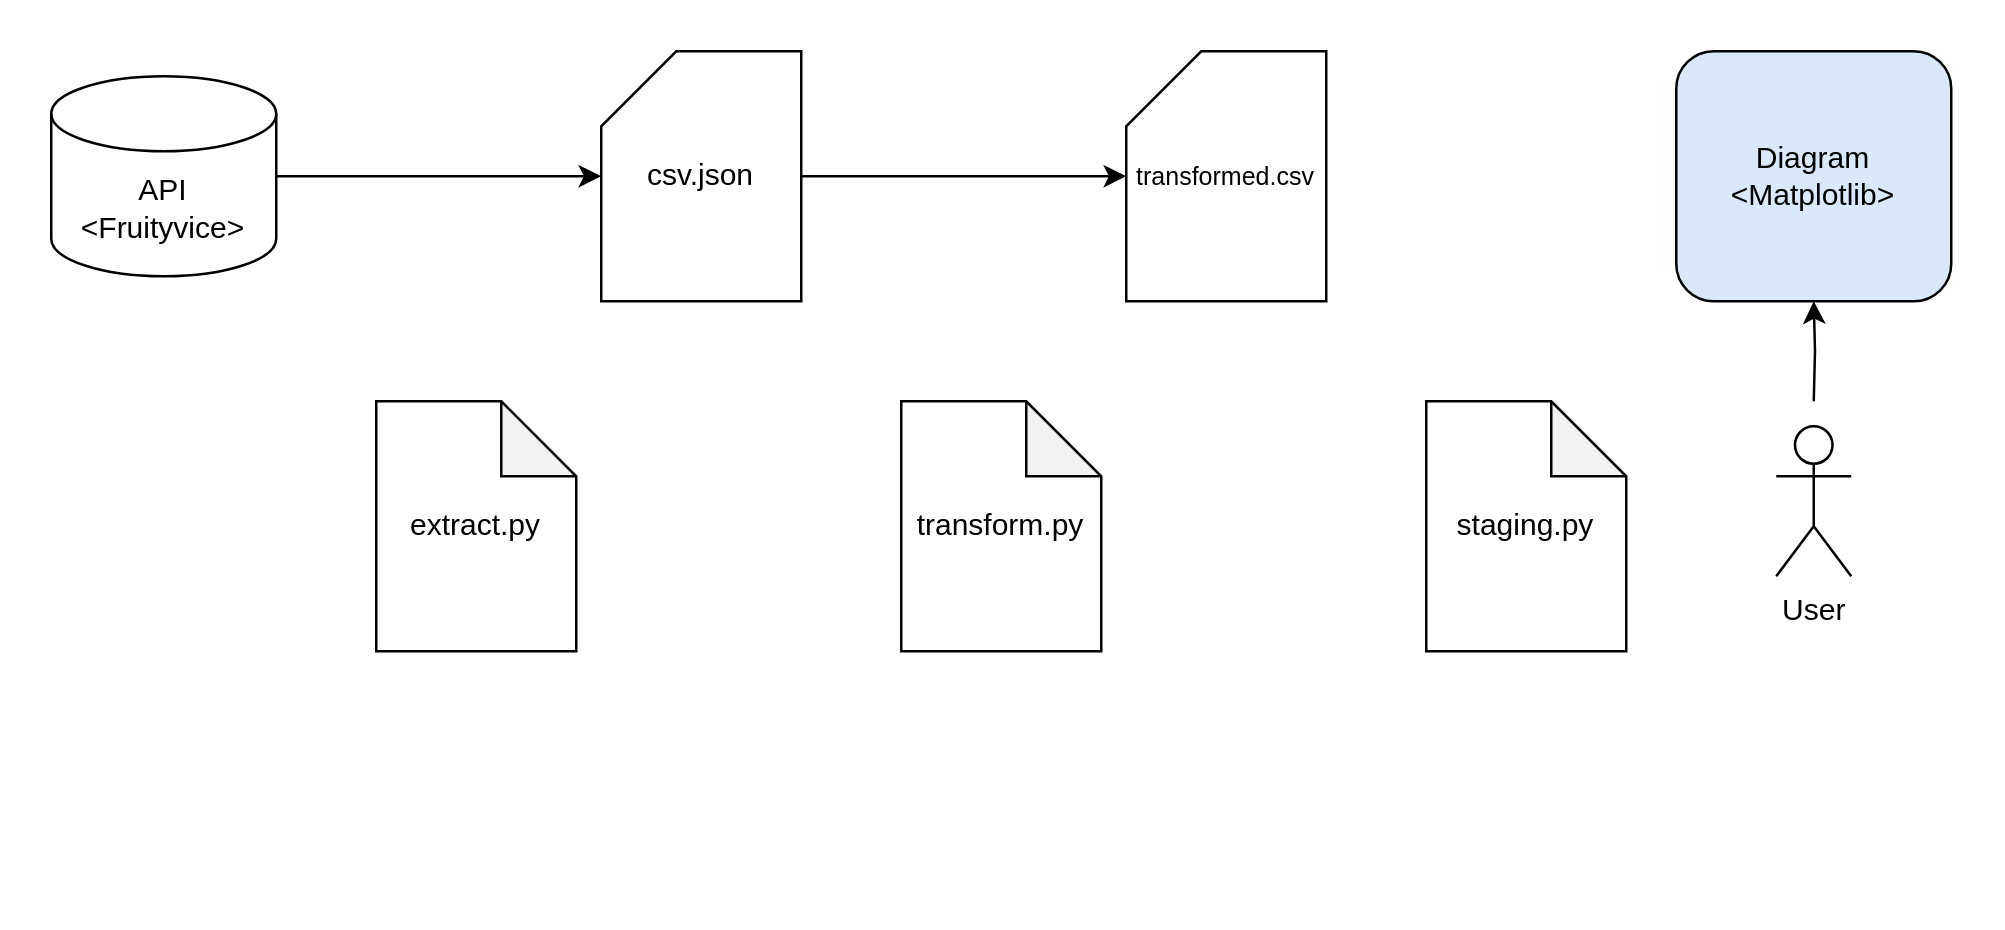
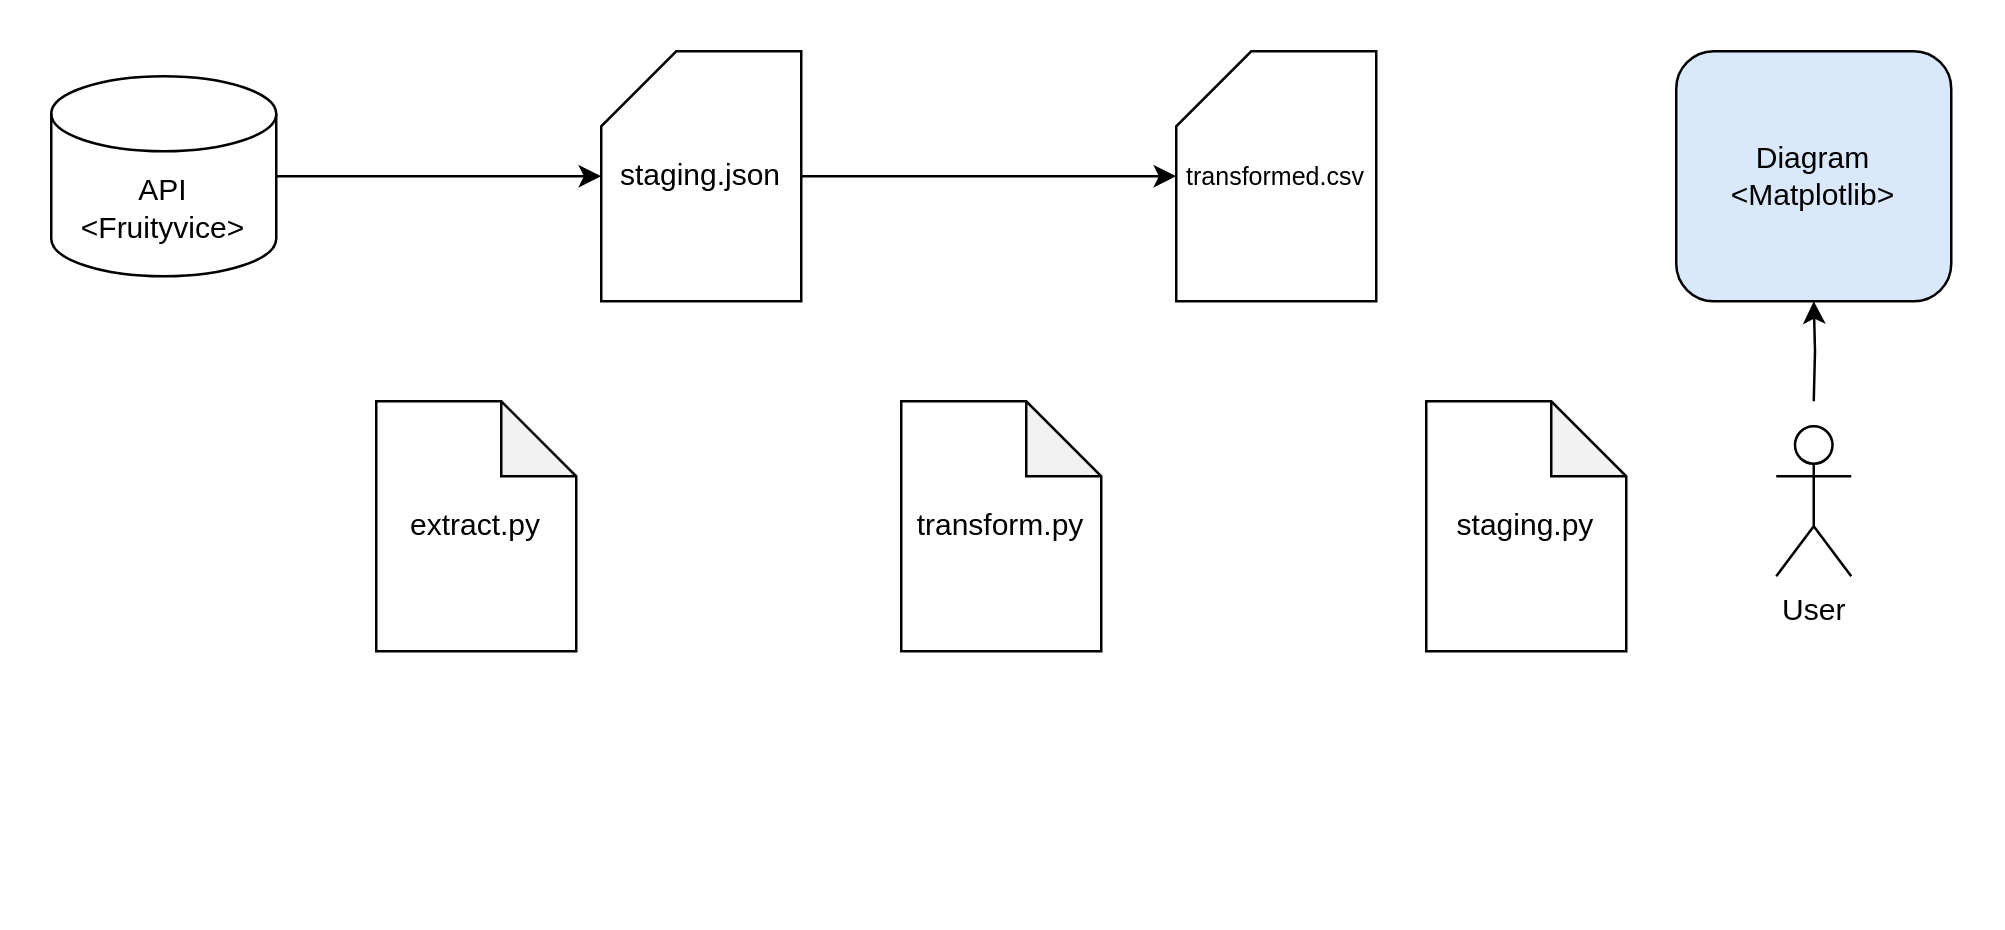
- <mxCell id="7" value="csv.json" style="shape=card;whiteSpace=wrap;html=1;" parent="1" vertex="1"><mxGeometry x="240" y="20" width="80" height="100" as="geometry" /></mxCell>
+ <mxCell id="7" value="staging.json" style="shape=card;whiteSpace=wrap;html=1;" parent="1" vertex="1"><mxGeometry x="240" y="20" width="80" height="100" as="geometry" /></mxCell>
- <mxCell id="9" value="transformed.csv" style="shape=card;whiteSpace=wrap;html=1;fontSize=10;" parent="1" vertex="1"><mxGeometry x="450" y="20" width="80" height="100" as="geometry" /></mxCell>
+ <mxCell id="9" value="transformed.csv" style="shape=card;whiteSpace=wrap;html=1;fontSize=10;" parent="1" vertex="1"><mxGeometry x="470" y="20" width="80" height="100" as="geometry" /></mxCell>
